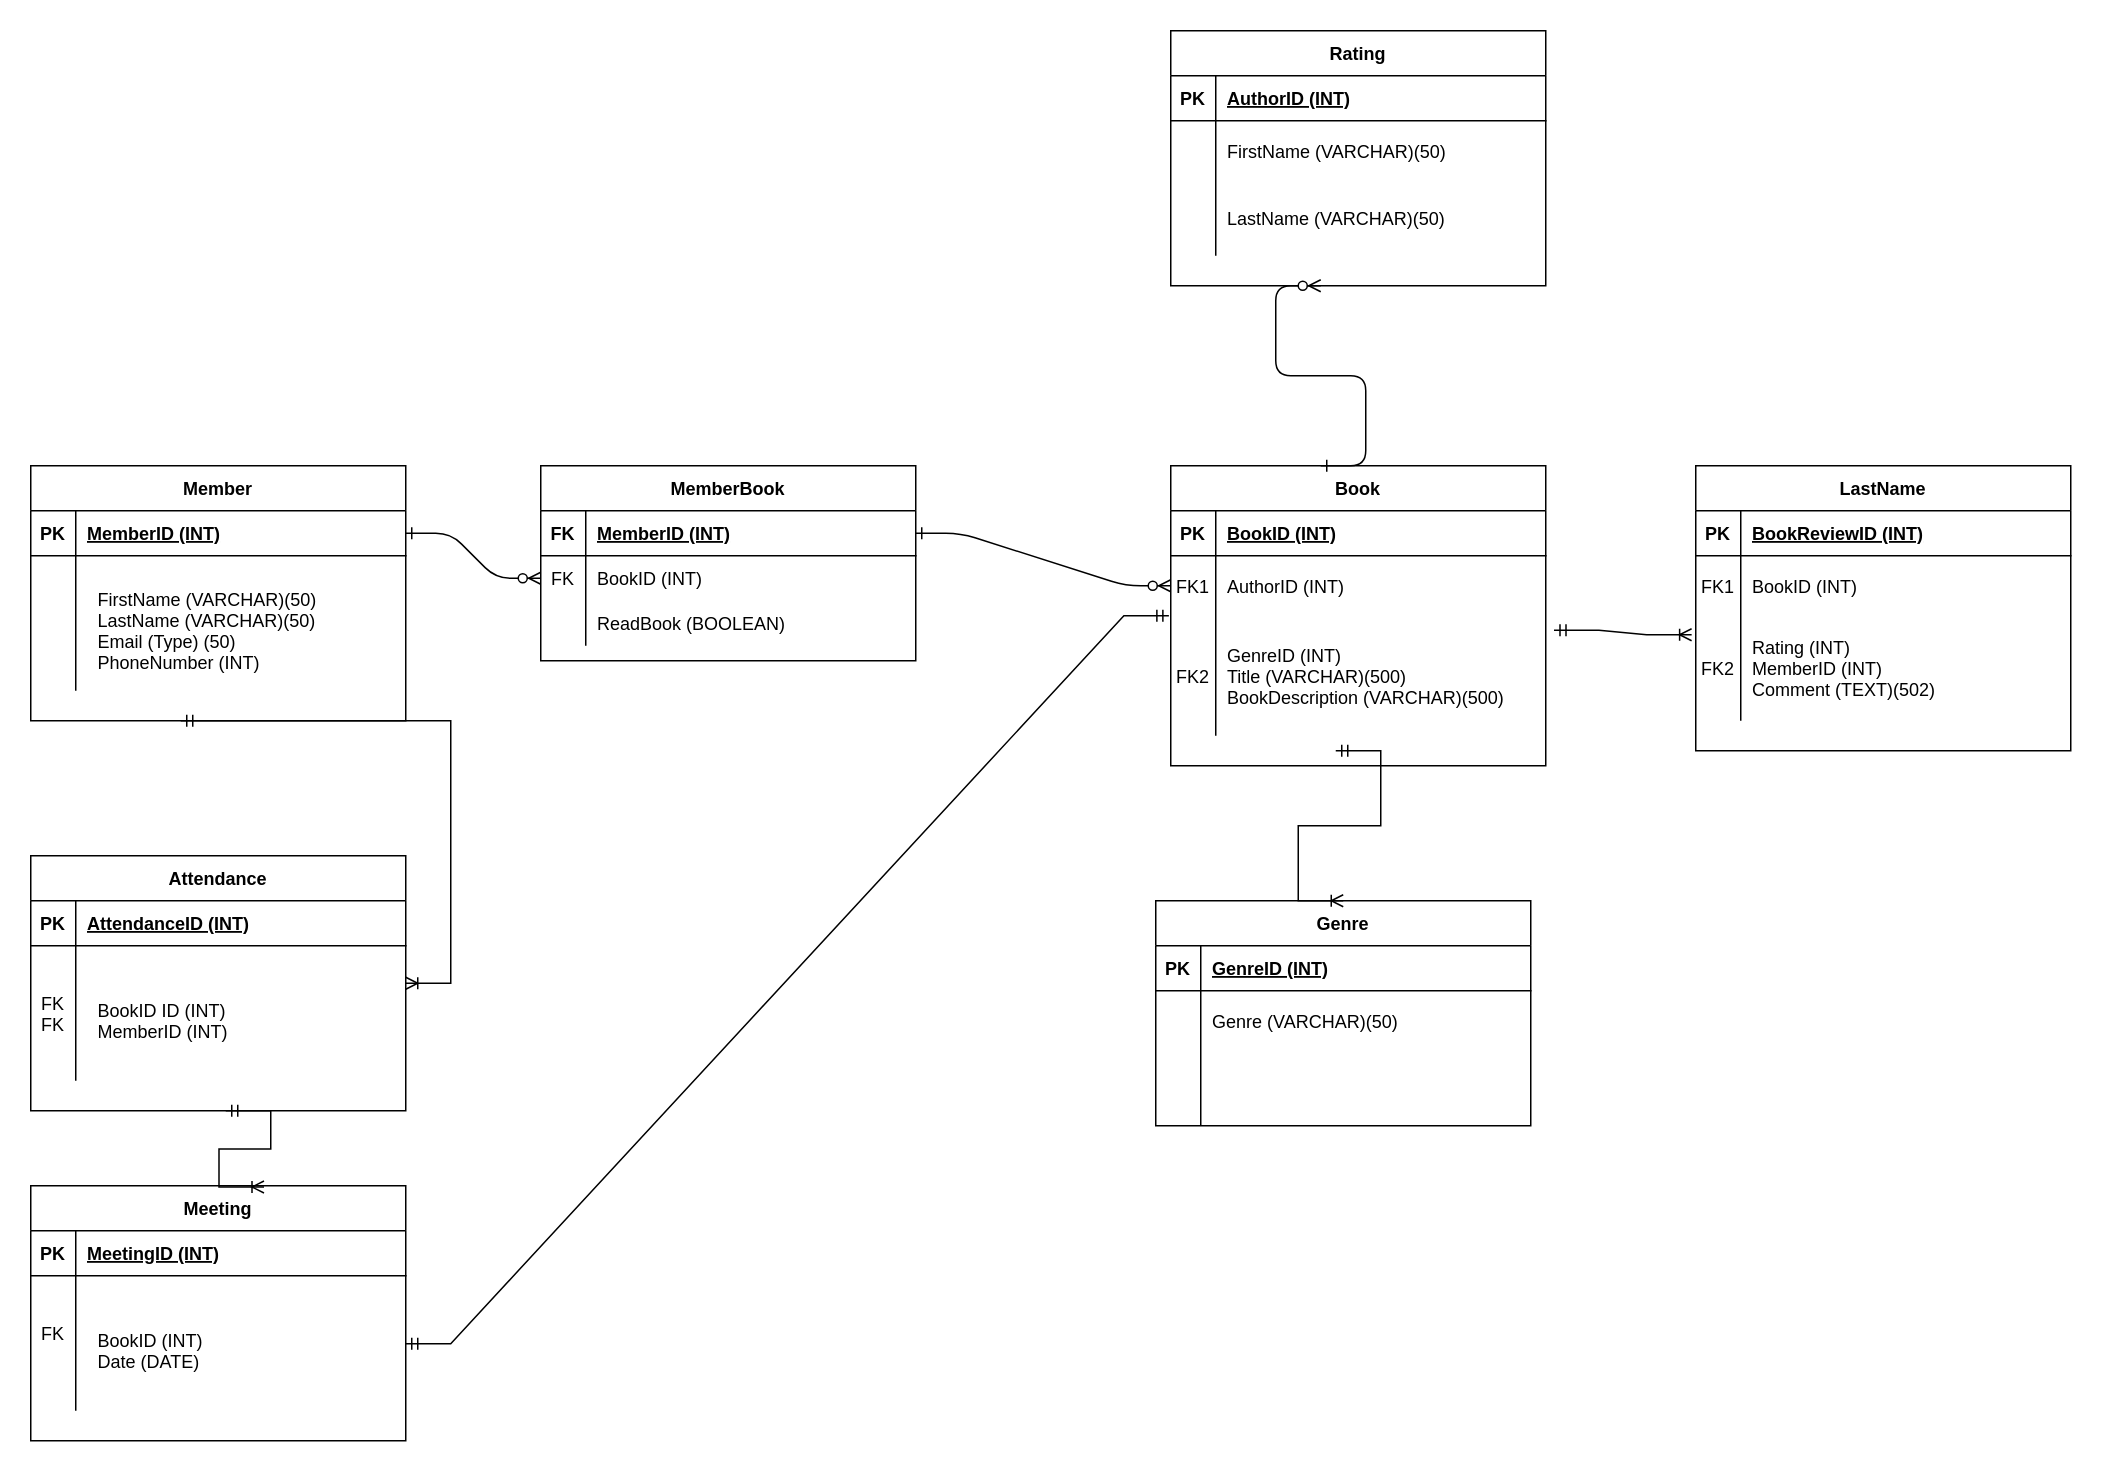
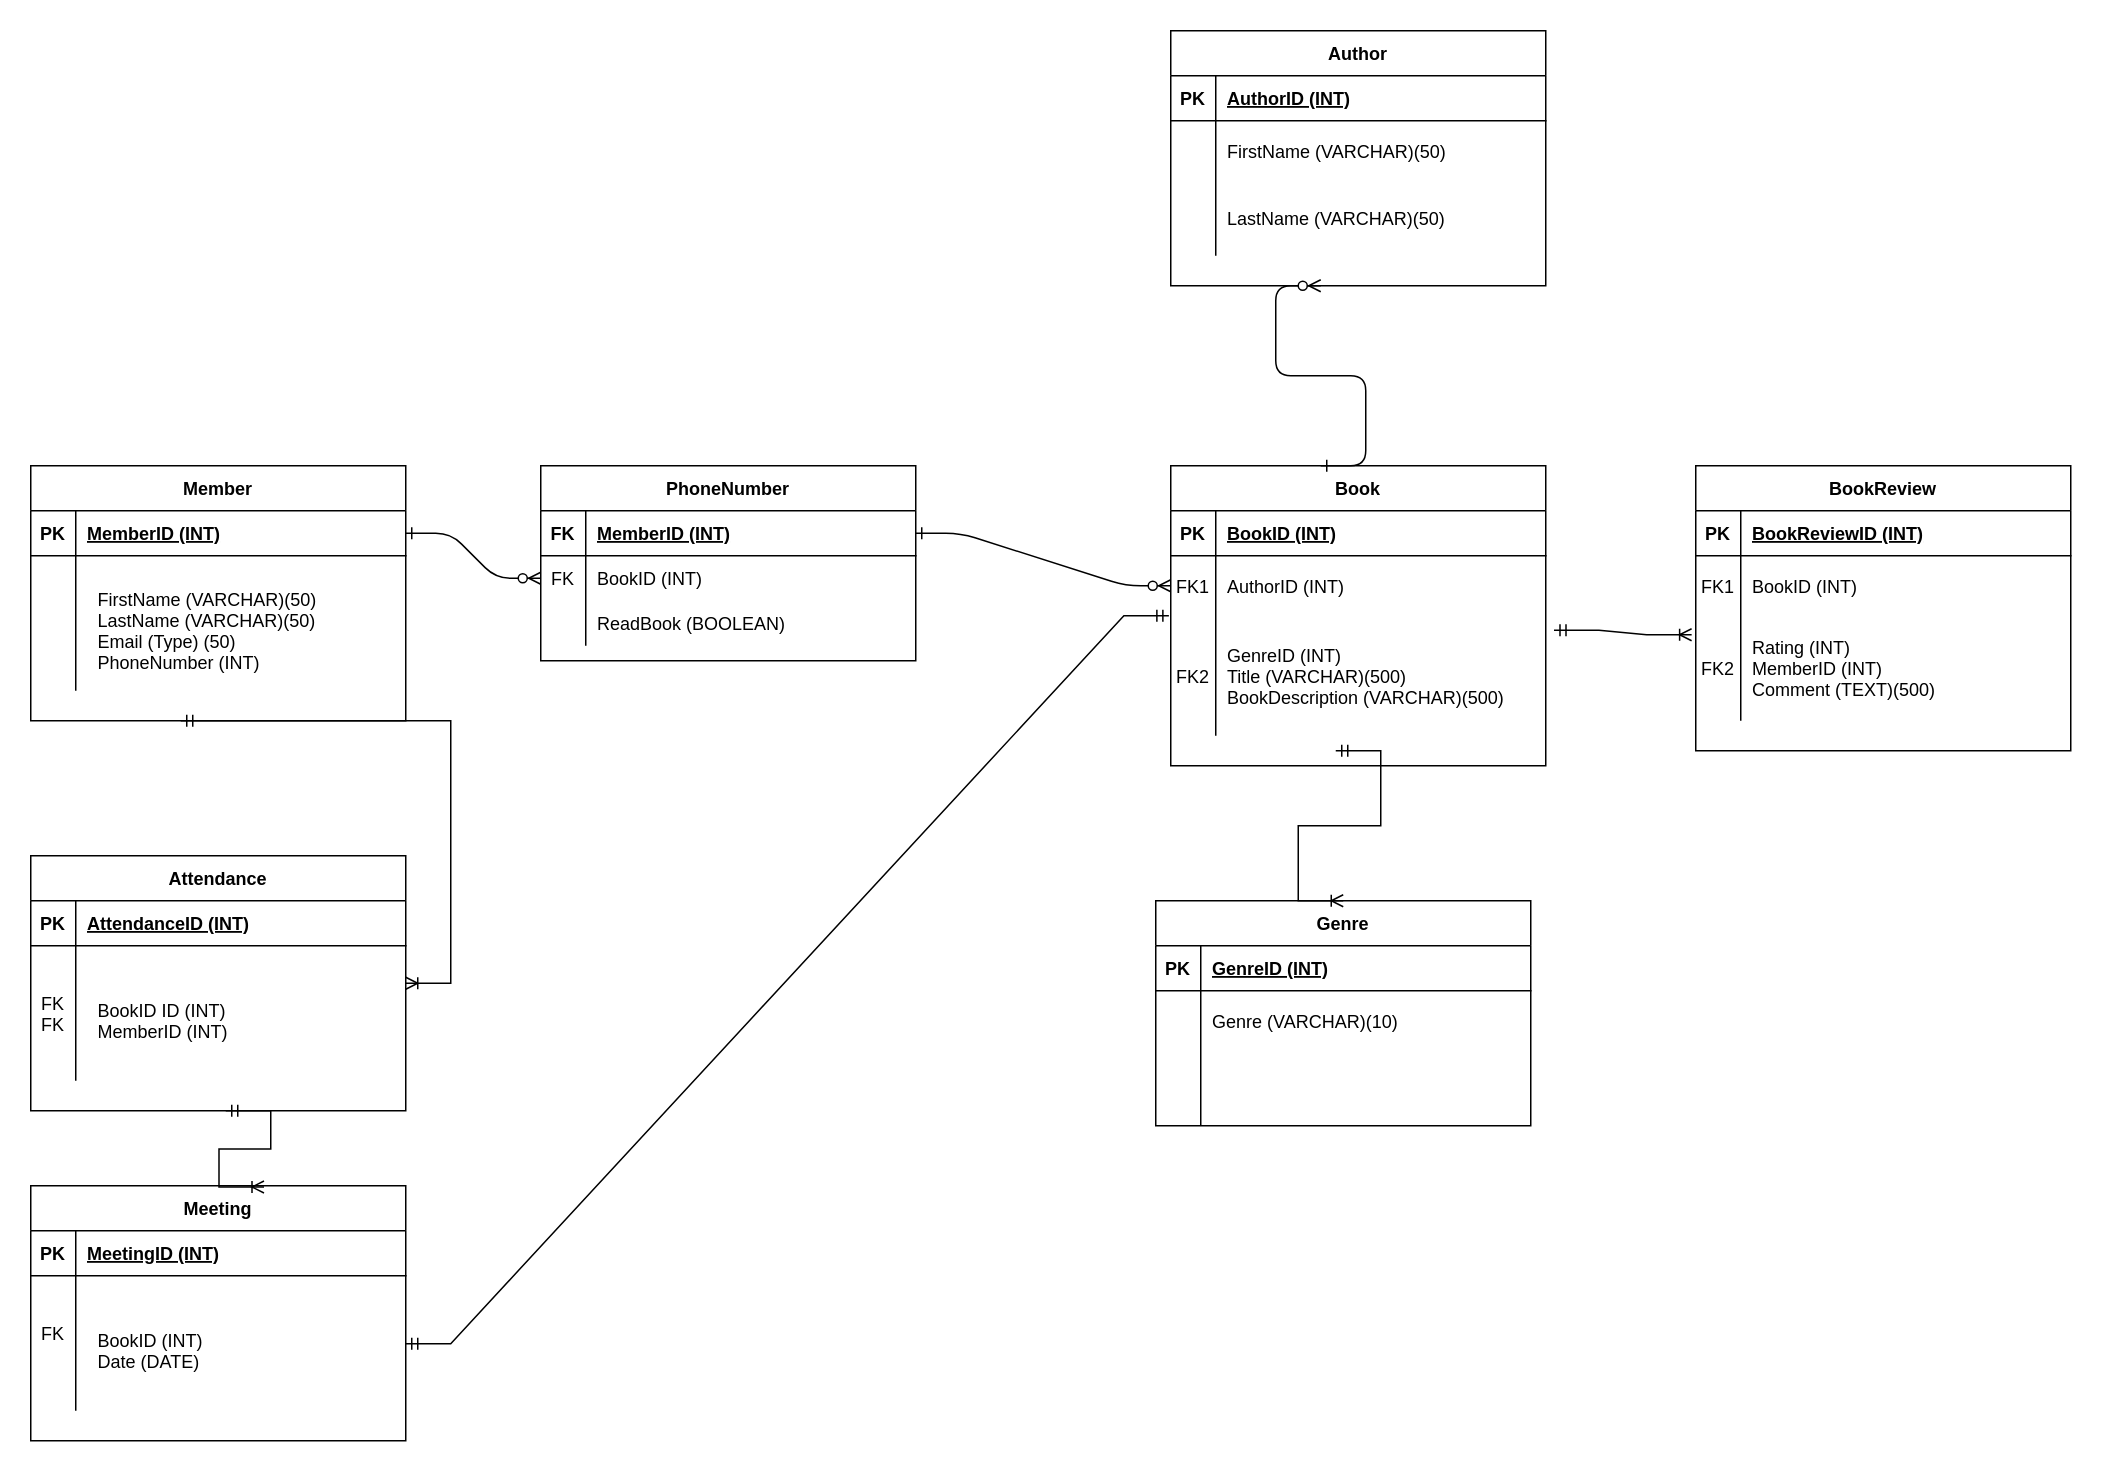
- <mxCell id="31" value="Rating" style="shape=table;startSize=30;container=1;collapsible=1;childLayout=tableLayout;fixedRows=1;rowLines=0;fontStyle=1;align=center;resizeLast=1;" parent="1" vertex="1"><mxGeometry x="780" y="20" width="250" height="170" as="geometry" /></mxCell>
+ <mxCell id="31" value="Author" style="shape=table;startSize=30;container=1;collapsible=1;childLayout=tableLayout;fixedRows=1;rowLines=0;fontStyle=1;align=center;resizeLast=1;" parent="1" vertex="1"><mxGeometry x="780" y="20" width="250" height="170" as="geometry" /></mxCell>
- <mxCell id="4" value="MemberBook" style="shape=table;startSize=30;container=1;collapsible=1;childLayout=tableLayout;fixedRows=1;rowLines=0;fontStyle=1;align=center;resizeLast=1;" parent="1" vertex="1"><mxGeometry x="360" y="310" width="250" height="130" as="geometry" /></mxCell>
+ <mxCell id="4" value="PhoneNumber" style="shape=table;startSize=30;container=1;collapsible=1;childLayout=tableLayout;fixedRows=1;rowLines=0;fontStyle=1;align=center;resizeLast=1;" parent="1" vertex="1"><mxGeometry x="360" y="310" width="250" height="130" as="geometry" /></mxCell>
- <mxCell id="53" value="LastName" style="shape=table;startSize=30;container=1;collapsible=1;childLayout=tableLayout;fixedRows=1;rowLines=0;fontStyle=1;align=center;resizeLast=1;" parent="1" vertex="1"><mxGeometry x="1130" y="310" width="250" height="190" as="geometry" /></mxCell>
+ <mxCell id="53" value="BookReview" style="shape=table;startSize=30;container=1;collapsible=1;childLayout=tableLayout;fixedRows=1;rowLines=0;fontStyle=1;align=center;resizeLast=1;" parent="1" vertex="1"><mxGeometry x="1130" y="310" width="250" height="190" as="geometry" /></mxCell>
- <mxCell id="62" value="Rating (INT)&#10;MemberID (INT)&#10;Comment (TEXT)(502)" style="shape=partialRectangle;overflow=hidden;connectable=0;fillColor=none;top=0;left=0;bottom=0;right=0;align=left;spacingLeft=6;" parent="60" vertex="1"><mxGeometry x="30" width="220" height="70" as="geometry"><mxRectangle width="220" height="70" as="alternateBounds" /></mxGeometry></mxCell>
+ <mxCell id="62" value="Rating (INT)&#10;MemberID (INT)&#10;Comment (TEXT)(500)" style="shape=partialRectangle;overflow=hidden;connectable=0;fillColor=none;top=0;left=0;bottom=0;right=0;align=left;spacingLeft=6;" parent="60" vertex="1"><mxGeometry x="30" width="220" height="70" as="geometry"><mxRectangle width="220" height="70" as="alternateBounds" /></mxGeometry></mxCell>
- <mxCell id="47" value="Genre (VARCHAR)(50)" style="shape=partialRectangle;overflow=hidden;connectable=0;fillColor=none;top=0;left=0;bottom=0;right=0;align=left;spacingLeft=6;" parent="45" vertex="1"><mxGeometry x="30" width="220" height="40" as="geometry"><mxRectangle width="220" height="40" as="alternateBounds" /></mxGeometry></mxCell>
+ <mxCell id="47" value="Genre (VARCHAR)(10)" style="shape=partialRectangle;overflow=hidden;connectable=0;fillColor=none;top=0;left=0;bottom=0;right=0;align=left;spacingLeft=6;" parent="45" vertex="1"><mxGeometry x="30" width="220" height="40" as="geometry"><mxRectangle width="220" height="40" as="alternateBounds" /></mxGeometry></mxCell>
